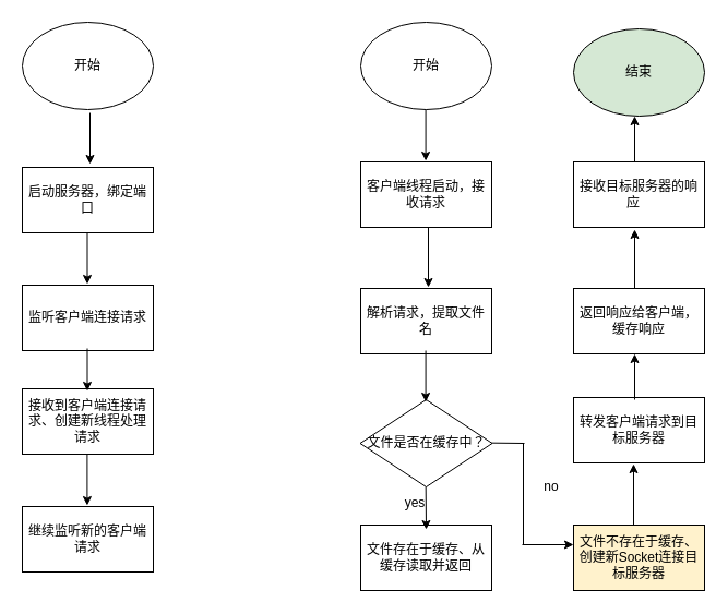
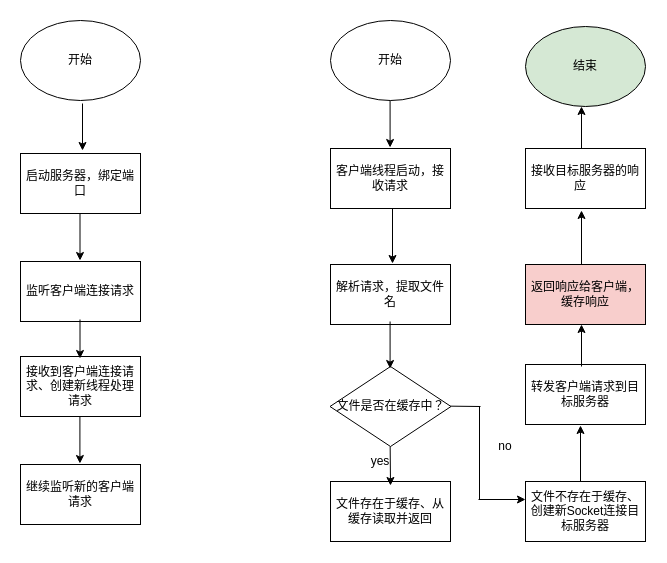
- <mxCell id="19" value="返回响应给客户端，缓存响应" style="rounded=0;whiteSpace=wrap;html=1;" vertex="1" parent="1"><mxGeometry x="525" y="264" width="120" height="60" as="geometry" /></mxCell>
+ <mxCell id="19" value="返回响应给客户端，缓存响应" style="rounded=0;whiteSpace=wrap;html=1;fillColor=#f8cecc;" vertex="1" parent="1"><mxGeometry x="525" y="264" width="120" height="60" as="geometry" /></mxCell>
- <mxCell id="16" value="文件不存在于缓存、创建新Socket连接目标服务器" style="rounded=0;whiteSpace=wrap;html=1;fillColor=#fff2cc;" vertex="1" parent="1"><mxGeometry x="525" y="481" width="120" height="60" as="geometry" /></mxCell>
+ <mxCell id="16" value="文件不存在于缓存、创建新Socket连接目标服务器" style="rounded=0;whiteSpace=wrap;html=1;" vertex="1" parent="1"><mxGeometry x="525" y="481" width="120" height="60" as="geometry" /></mxCell>
